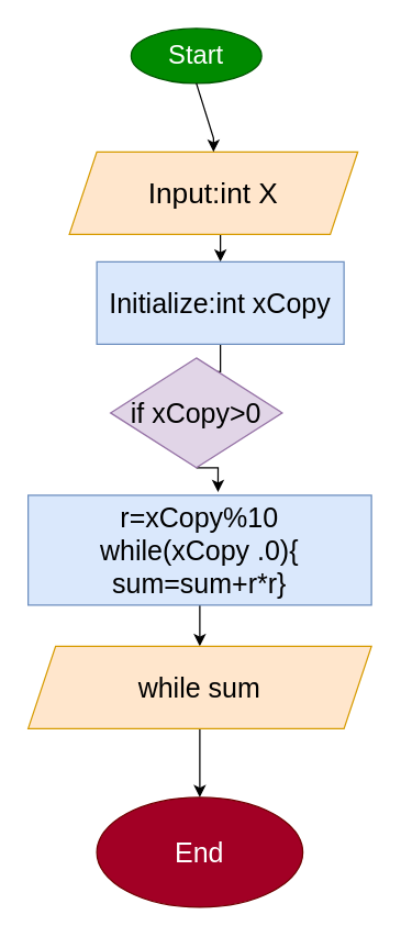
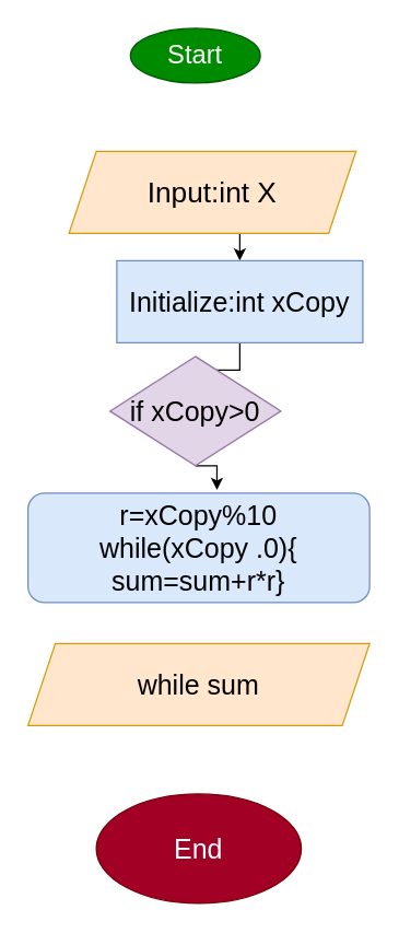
- <mxCell id="14" value="" style="endArrow=classic;html=1;rounded=0;exitX=0.5;exitY=1;exitDx=0;exitDy=0;" edge="1" parent="1" source="2" target="4"><mxGeometry width="50" height="50" relative="1" as="geometry"><mxPoint x="160" y="70" as="sourcePoint" /><mxPoint x="165" y="120" as="targetPoint" /><Array as="points"><mxPoint x="155" y="100" /></Array></mxGeometry></mxCell>
- <mxCell id="6" value="&lt;font style=&quot;font-size: 20px;&quot;&gt;Initialize:int xCopy&lt;/font&gt;" style="rounded=0;whiteSpace=wrap;html=1;fillColor=#dae8fc;strokeColor=#6c8ebf;" vertex="1" parent="1"><mxGeometry x="70" y="190" width="180" height="60" as="geometry" /></mxCell>
+ <mxCell id="6" value="&lt;font style=&quot;font-size: 20px;&quot;&gt;Initialize:int xCopy&lt;/font&gt;" style="rounded=0;whiteSpace=wrap;html=1;fillColor=#dae8fc;strokeColor=#6c8ebf;" vertex="1" parent="1"><mxGeometry x="85" y="190" width="180" height="60" as="geometry" /></mxCell>
- <mxCell id="10" value="&lt;font style=&quot;font-size: 20px;&quot;&gt;r=xCopy%10&lt;br&gt;while(xCopy .0){&lt;br&gt;sum=sum+r*r}&lt;/font&gt;" style="rounded=0;whiteSpace=wrap;html=1;fillColor=#dae8fc;strokeColor=#6c8ebf;" vertex="1" parent="1"><mxGeometry x="20" y="360" width="250" height="80" as="geometry" /></mxCell>
+ <mxCell id="10" value="&lt;font style=&quot;font-size: 20px;&quot;&gt;r=xCopy%10&lt;br&gt;while(xCopy .0){&lt;br&gt;sum=sum+r*r}&lt;/font&gt;" style="whiteSpace=wrap;html=1;fillColor=#dae8fc;strokeColor=#6c8ebf;rounded=1;" vertex="1" parent="1"><mxGeometry x="20" y="360" width="250" height="80" as="geometry" /></mxCell>
- <mxCell id="9" style="edgeStyle=orthogonalEdgeStyle;rounded=0;orthogonalLoop=1;jettySize=auto;html=1;exitX=0.5;exitY=1;exitDx=0;exitDy=0;fontSize=20;" edge="1" parent="1" source="10" target="12"><mxGeometry relative="1" as="geometry" /></mxCell>
- <mxCell id="11" style="edgeStyle=orthogonalEdgeStyle;rounded=0;orthogonalLoop=1;jettySize=auto;html=1;exitX=0.5;exitY=1;exitDx=0;exitDy=0;entryX=0.5;entryY=0;entryDx=0;entryDy=0;" edge="1" parent="1" source="12" target="13"><mxGeometry relative="1" as="geometry" /></mxCell>
